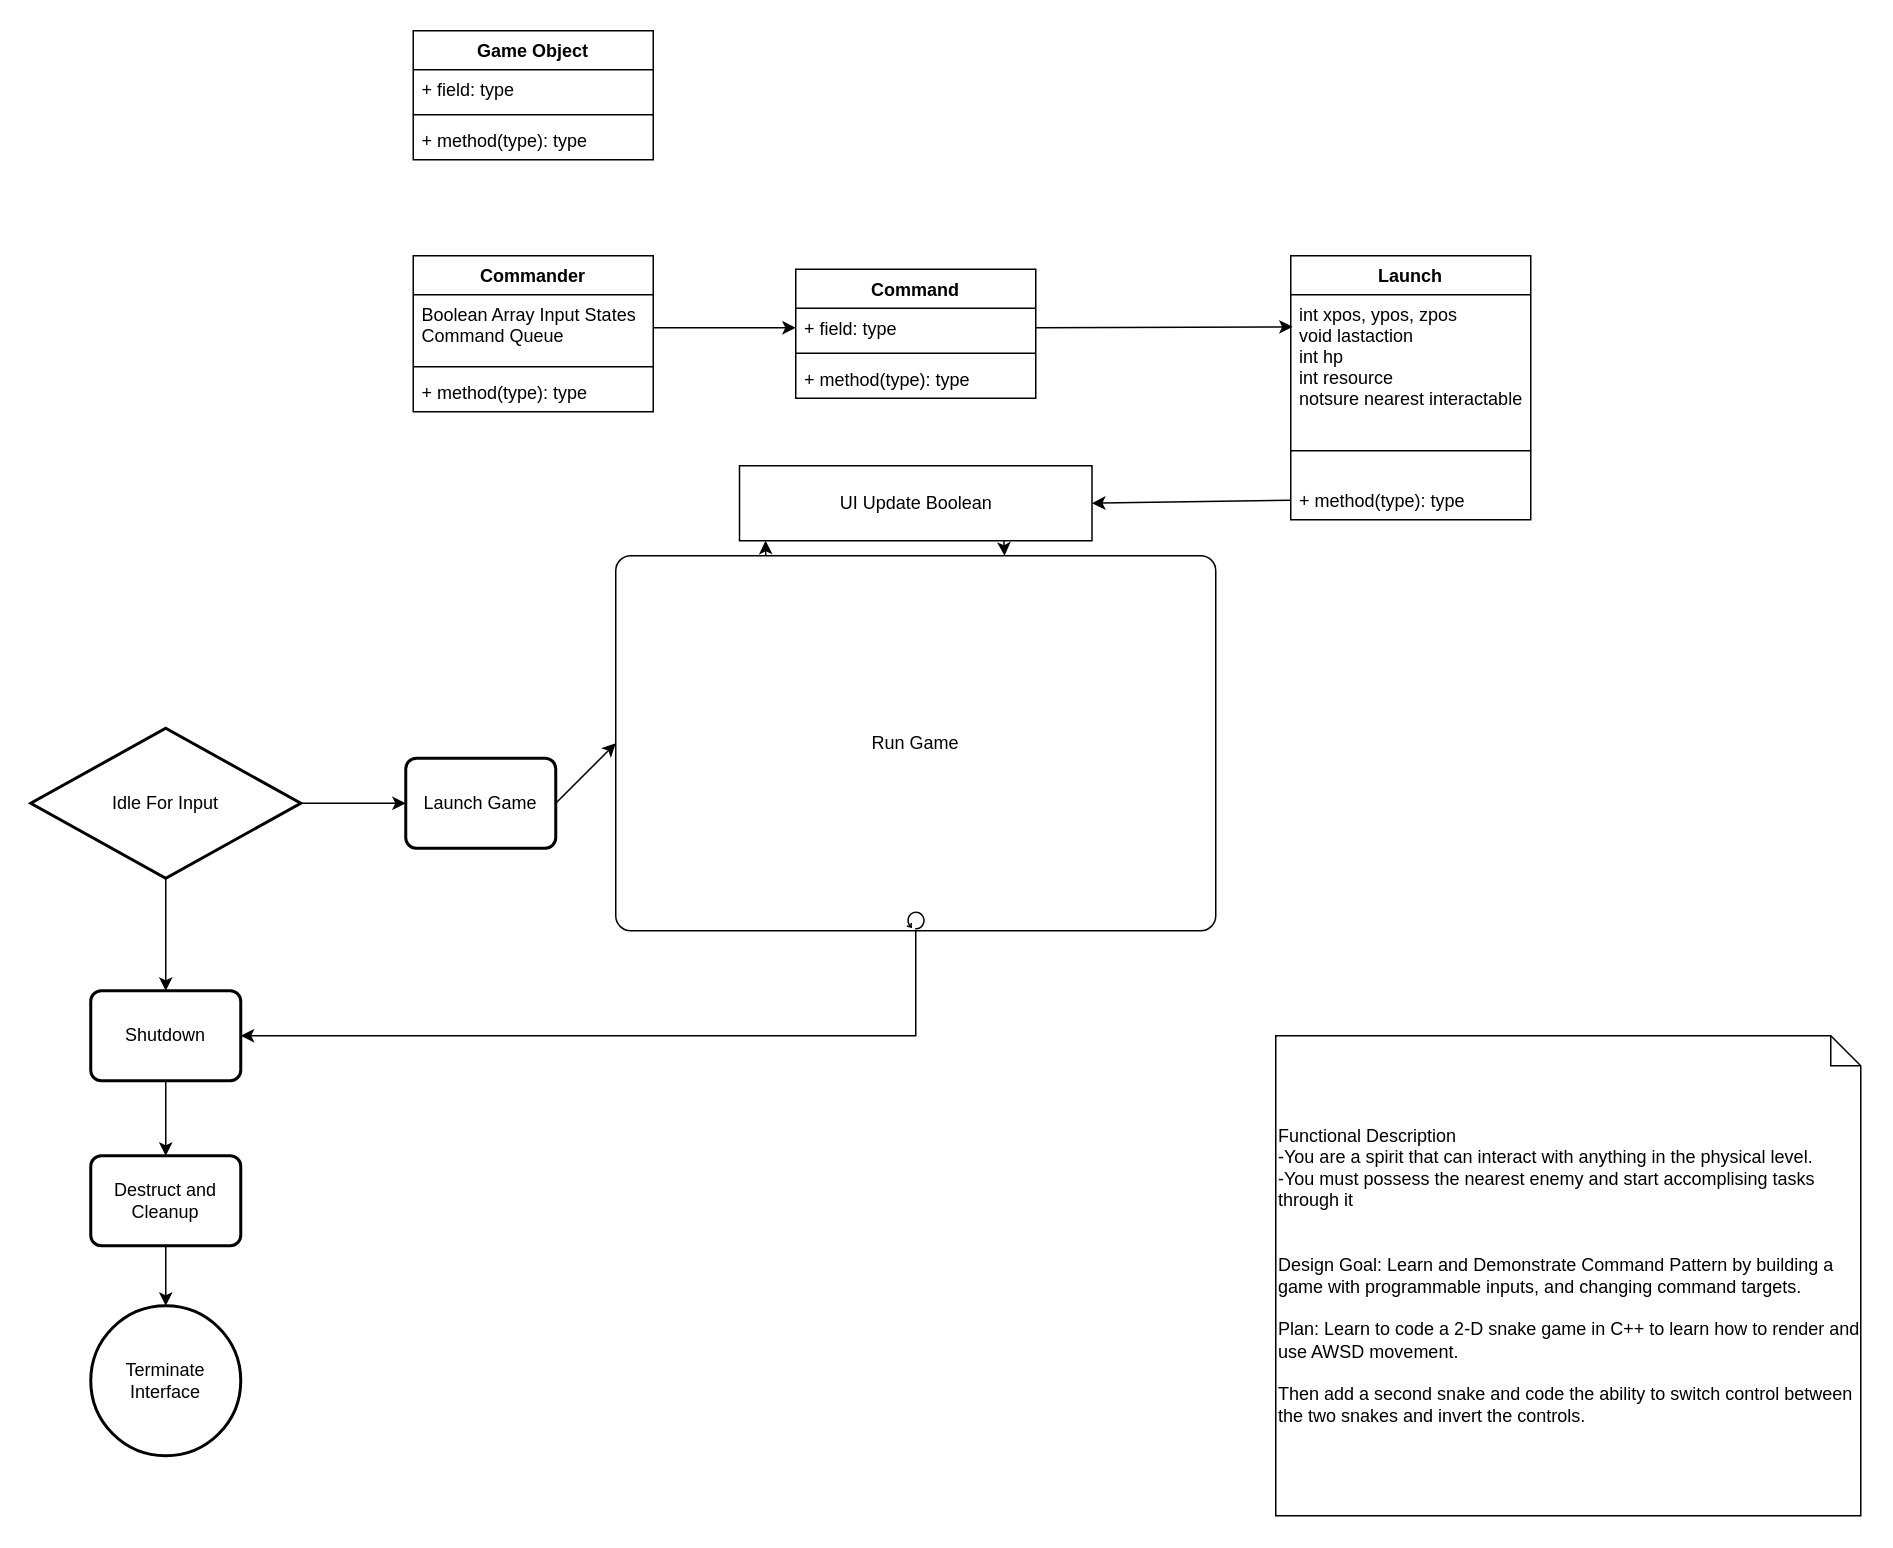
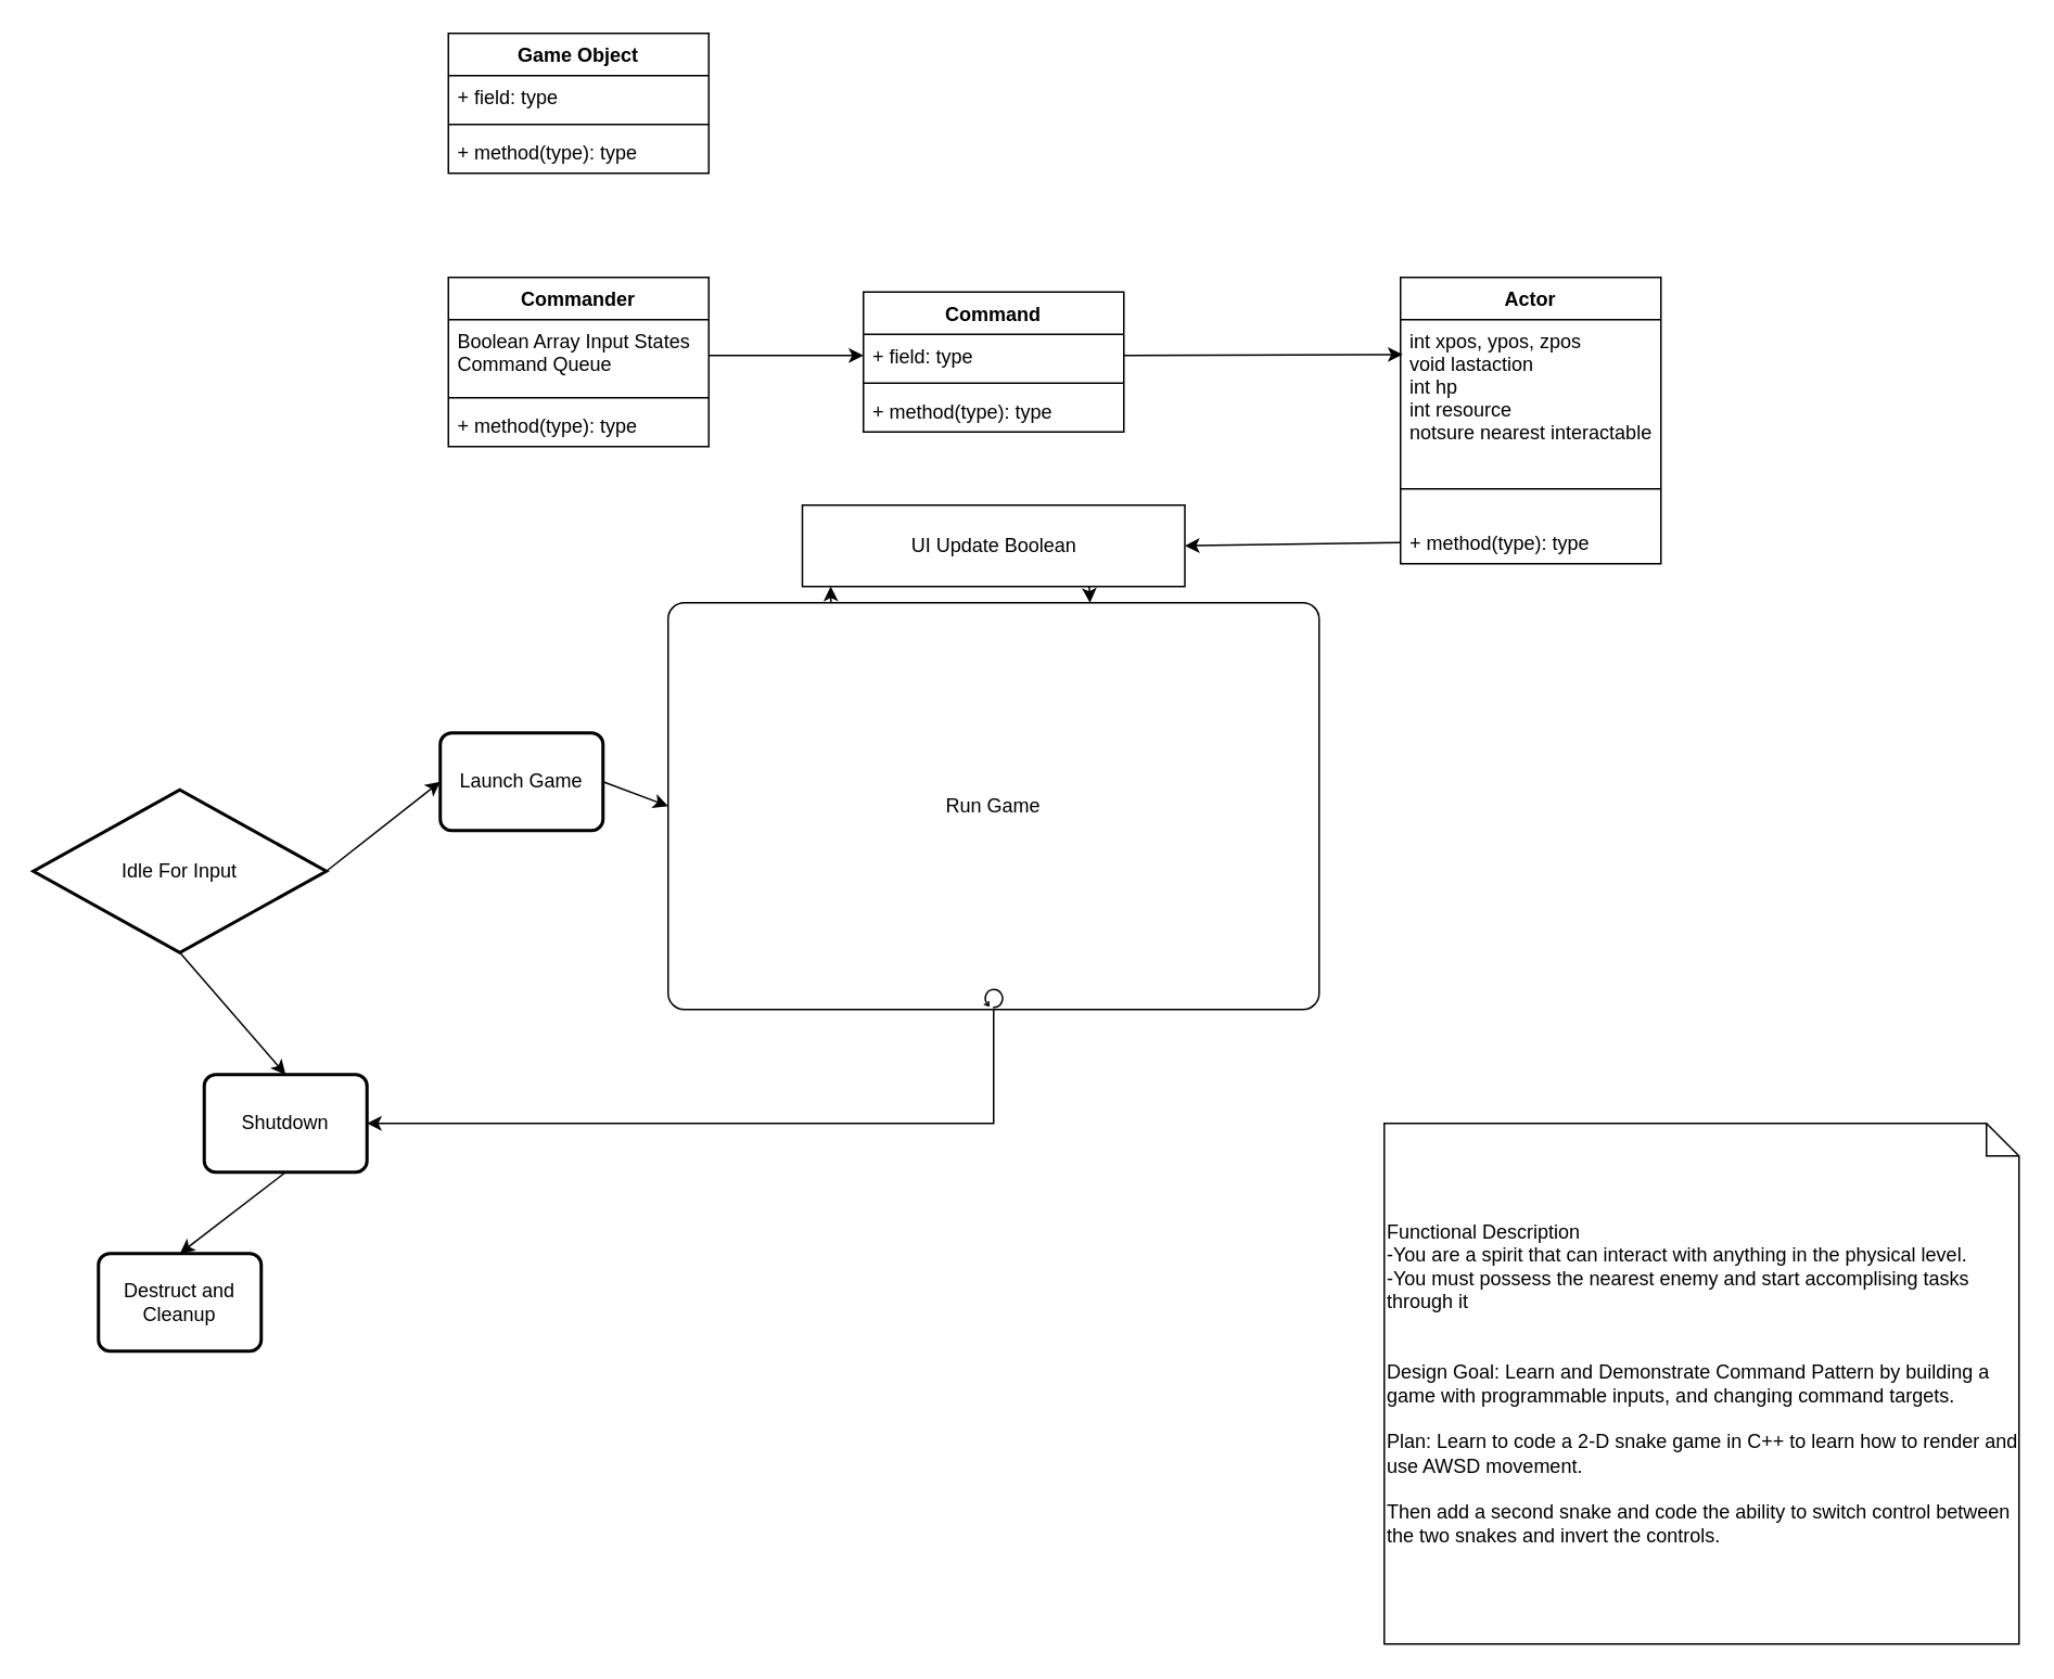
- <mxCell id="14" value="Launch" style="swimlane;fontStyle=1;align=center;verticalAlign=top;childLayout=stackLayout;horizontal=1;startSize=26;horizontalStack=0;resizeParent=1;resizeParentMax=0;resizeLast=0;collapsible=1;marginBottom=0;" vertex="1" parent="1"><mxGeometry x="860" y="170" width="160" height="176" as="geometry" /></mxCell>
+ <mxCell id="14" value="Actor" style="swimlane;fontStyle=1;align=center;verticalAlign=top;childLayout=stackLayout;horizontal=1;startSize=26;horizontalStack=0;resizeParent=1;resizeParentMax=0;resizeLast=0;collapsible=1;marginBottom=0;" vertex="1" parent="1"><mxGeometry x="860" y="170" width="160" height="176" as="geometry" /></mxCell>
- <mxCell id="21" value="Launch Game" style="rounded=1;whiteSpace=wrap;html=1;absoluteArcSize=1;arcSize=14;strokeWidth=2;" vertex="1" parent="1"><mxGeometry x="270" y="505" width="100" height="60" as="geometry" /></mxCell>
+ <mxCell id="21" value="Launch Game" style="rounded=1;whiteSpace=wrap;html=1;absoluteArcSize=1;arcSize=14;strokeWidth=2;" vertex="1" parent="1"><mxGeometry x="270" y="450" width="100" height="60" as="geometry" /></mxCell>
- <mxCell id="19" value="Shutdown" style="rounded=1;whiteSpace=wrap;html=1;absoluteArcSize=1;arcSize=14;strokeWidth=2;" vertex="1" parent="1"><mxGeometry x="60" y="660" width="100" height="60" as="geometry" /></mxCell>
+ <mxCell id="19" value="Shutdown" style="rounded=1;whiteSpace=wrap;html=1;absoluteArcSize=1;arcSize=14;strokeWidth=2;" vertex="1" parent="1"><mxGeometry x="125" y="660" width="100" height="60" as="geometry" /></mxCell>
- <mxCell id="30" style="edgeStyle=none;rounded=0;orthogonalLoop=1;jettySize=auto;html=1;exitX=0.5;exitY=1;exitDx=0;exitDy=0;entryX=0.5;entryY=0;entryDx=0;entryDy=0;entryPerimeter=0;" edge="1" parent="1" source="31" target="32"><mxGeometry relative="1" as="geometry" /></mxCell>
- <mxCell id="32" value="Terminate Interface" style="strokeWidth=2;html=1;shape=mxgraph.flowchart.start_2;whiteSpace=wrap;" vertex="1" parent="1"><mxGeometry x="60" y="870" width="100" height="100" as="geometry" /></mxCell>
